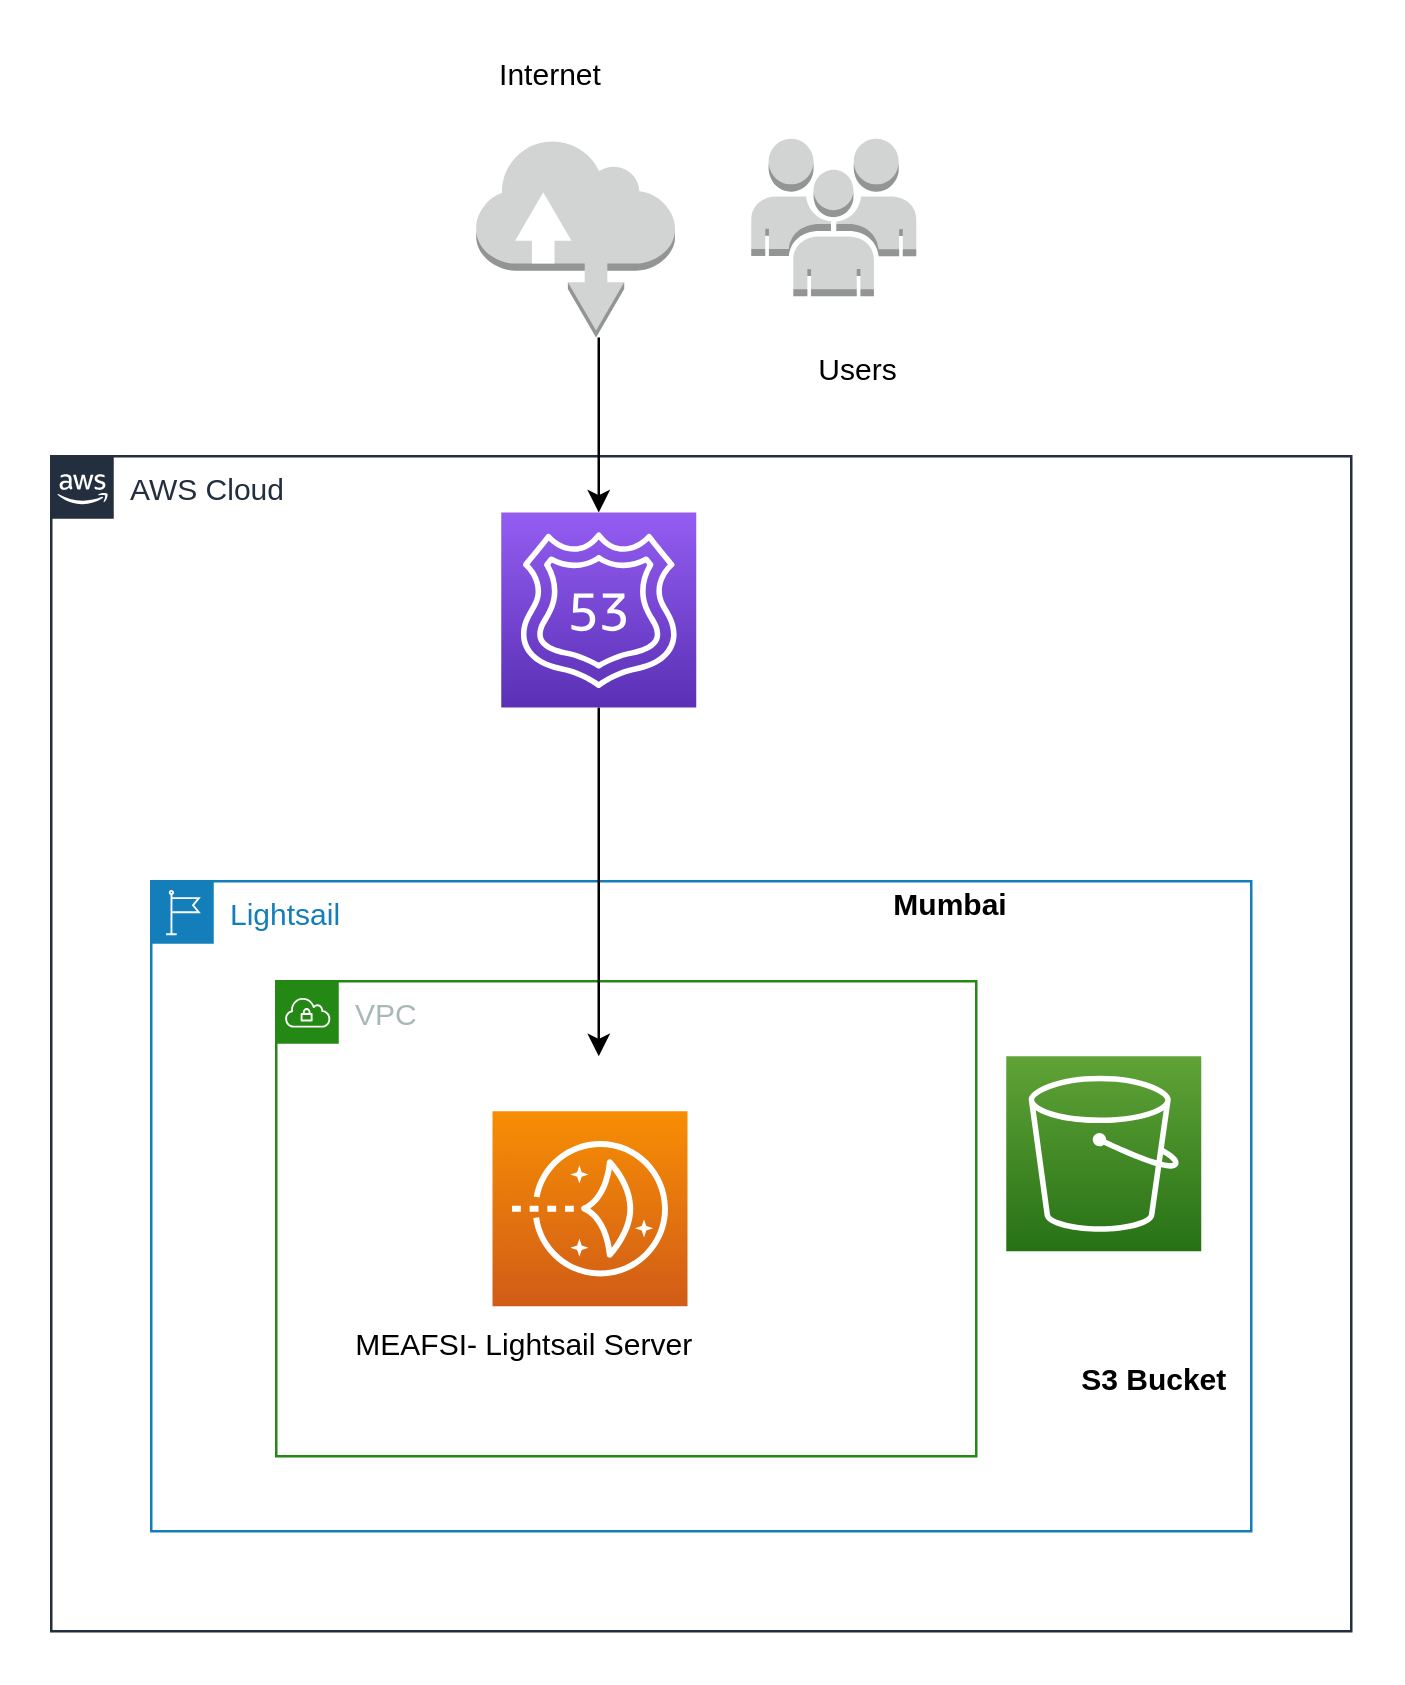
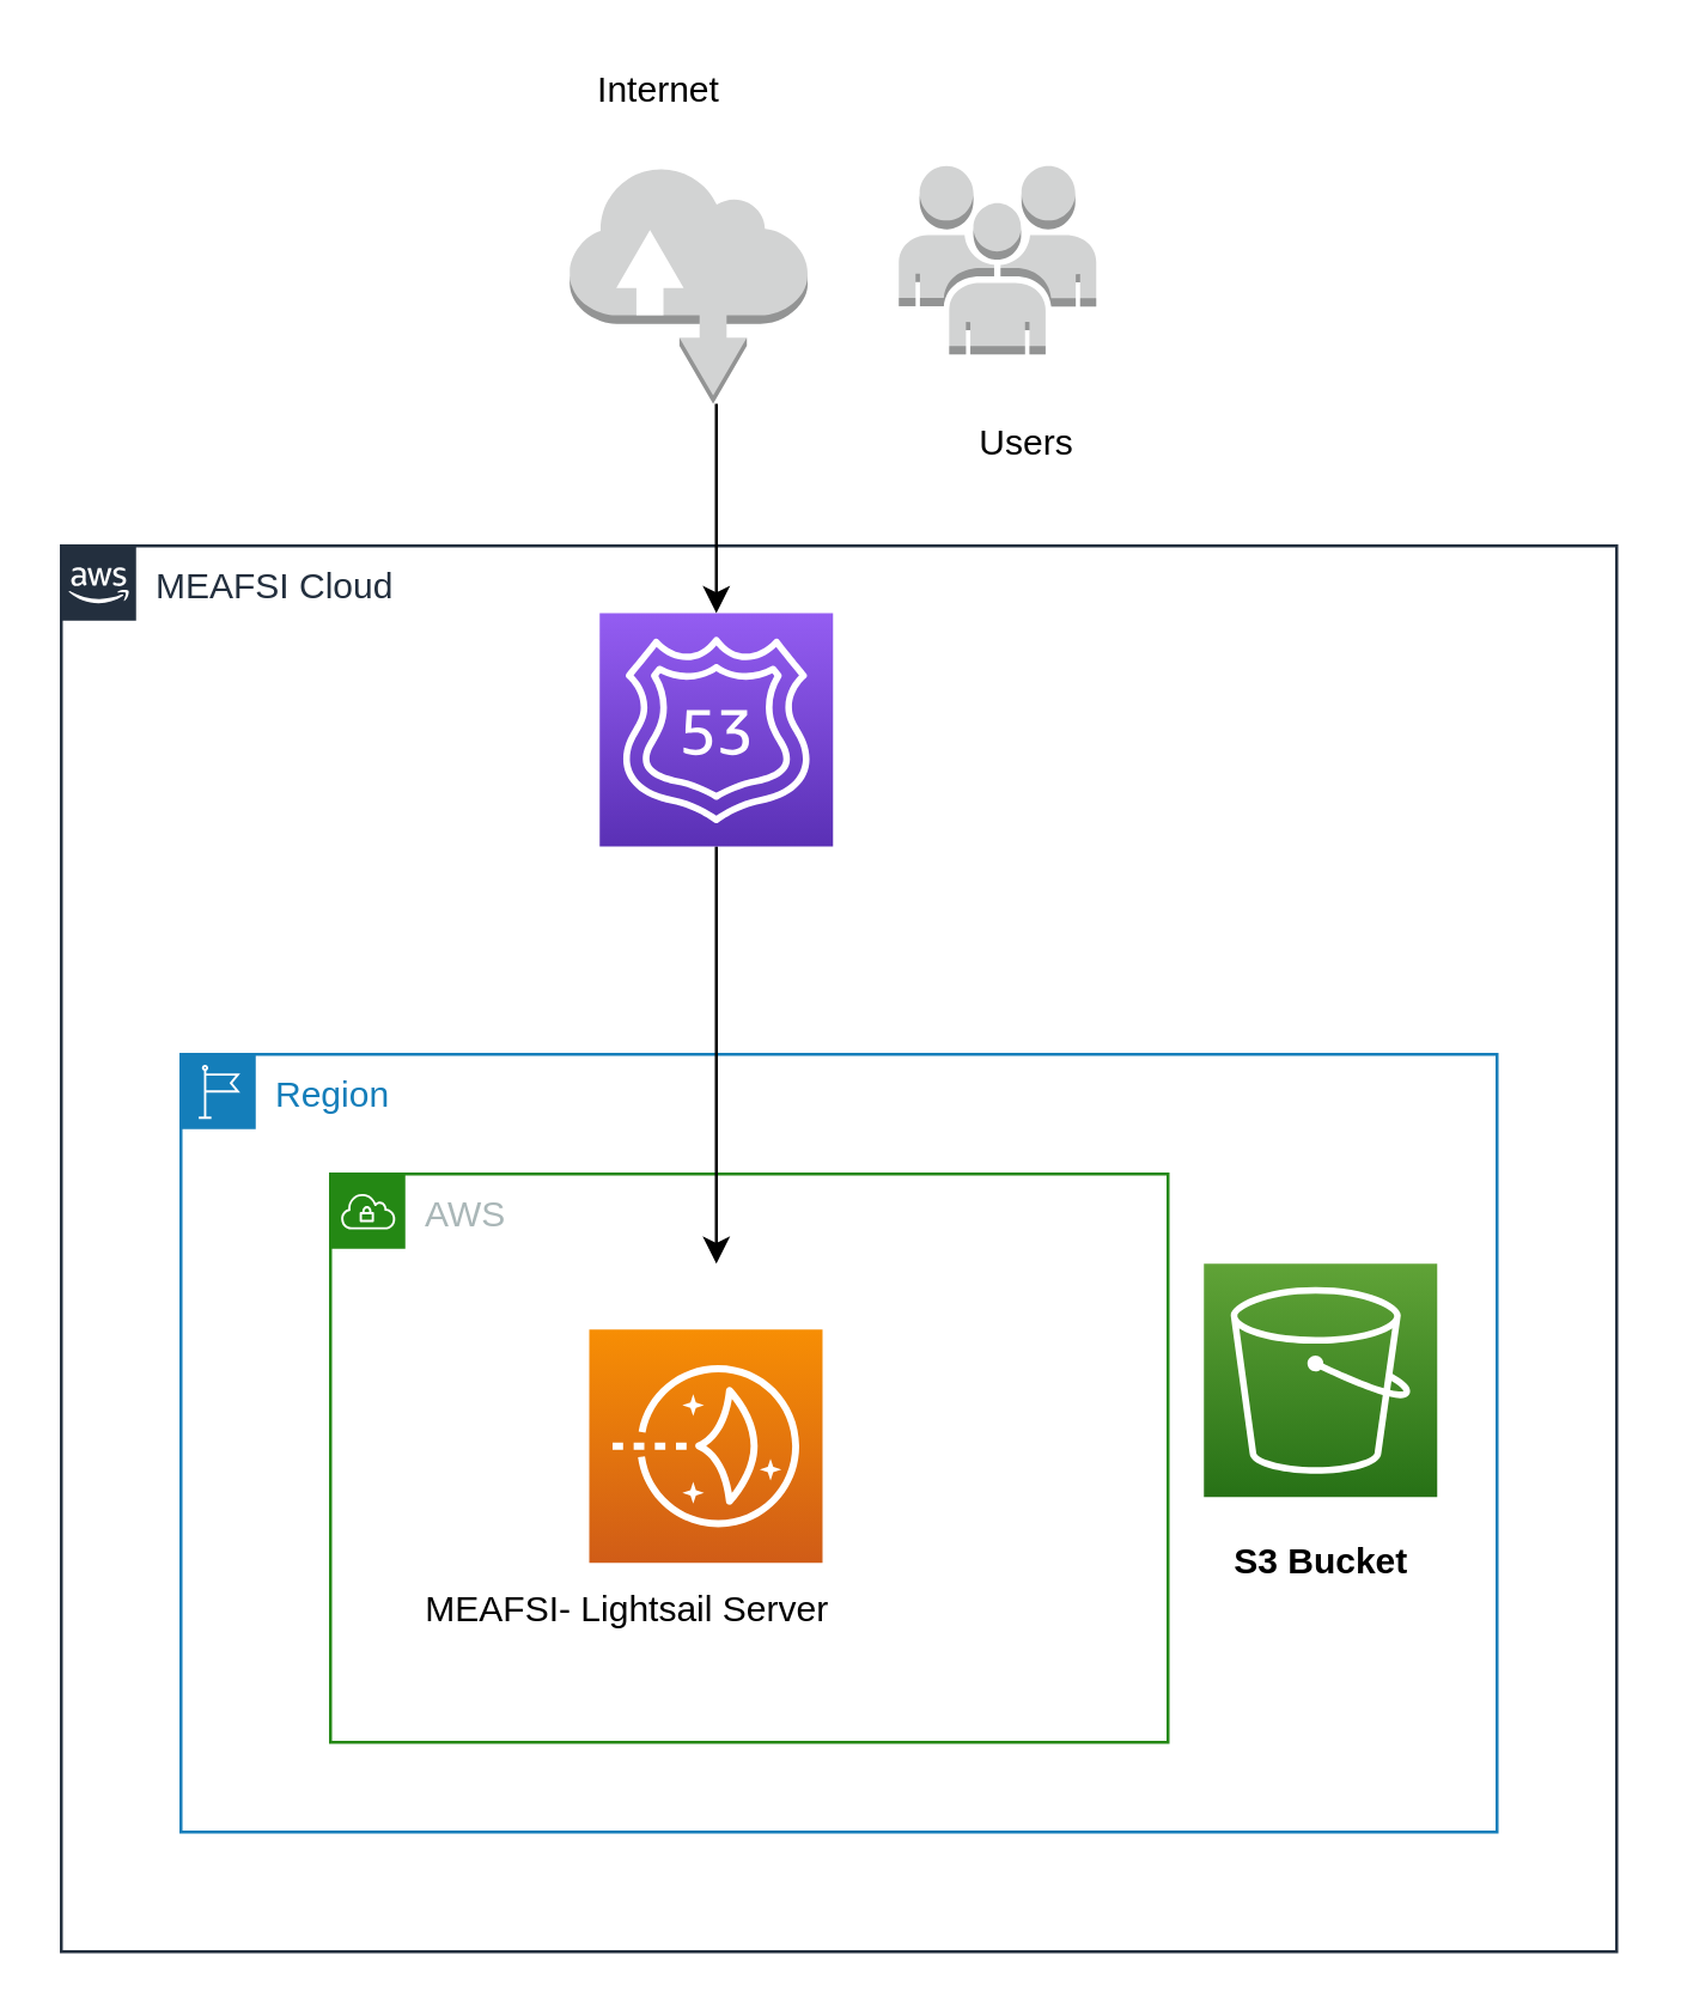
- <mxCell id="4" value="AWS Cloud" style="points=[[0,0],[0.25,0],[0.5,0],[0.75,0],[1,0],[1,0.25],[1,0.5],[1,0.75],[1,1],[0.75,1],[0.5,1],[0.25,1],[0,1],[0,0.75],[0,0.5],[0,0.25]];outlineConnect=0;gradientColor=none;html=1;whiteSpace=wrap;fontSize=12;fontStyle=0;shape=mxgraph.aws4.group;grIcon=mxgraph.aws4.group_aws_cloud_alt;strokeColor=#232F3E;fillColor=none;verticalAlign=top;align=left;spacingLeft=30;fontColor=#232F3E;dashed=0;" vertex="1" parent="1"><mxGeometry x="20" y="182" width="520" height="470" as="geometry" /></mxCell>
+ <mxCell id="4" value="MEAFSI Cloud" style="points=[[0,0],[0.25,0],[0.5,0],[0.75,0],[1,0],[1,0.25],[1,0.5],[1,0.75],[1,1],[0.75,1],[0.5,1],[0.25,1],[0,1],[0,0.75],[0,0.5],[0,0.25]];outlineConnect=0;gradientColor=none;html=1;whiteSpace=wrap;fontSize=12;fontStyle=0;shape=mxgraph.aws4.group;grIcon=mxgraph.aws4.group_aws_cloud_alt;strokeColor=#232F3E;fillColor=none;verticalAlign=top;align=left;spacingLeft=30;fontColor=#232F3E;dashed=0;" vertex="1" parent="1"><mxGeometry x="20" y="182" width="520" height="470" as="geometry" /></mxCell>
- <mxCell id="7" value="&lt;b&gt;Mumbai&lt;/b&gt;" style="text;html=1;strokeColor=none;fillColor=none;align=center;verticalAlign=middle;whiteSpace=wrap;rounded=0;" vertex="1" parent="1"><mxGeometry x="360" y="352" width="40" height="20" as="geometry" /></mxCell>
- <mxCell id="3" value="Lightsail" style="points=[[0,0],[0.25,0],[0.5,0],[0.75,0],[1,0],[1,0.25],[1,0.5],[1,0.75],[1,1],[0.75,1],[0.5,1],[0.25,1],[0,1],[0,0.75],[0,0.5],[0,0.25]];outlineConnect=0;gradientColor=none;html=1;whiteSpace=wrap;fontSize=12;fontStyle=0;shape=mxgraph.aws4.group;grIcon=mxgraph.aws4.group_region;strokeColor=#147EBA;fillColor=none;verticalAlign=top;align=left;spacingLeft=30;fontColor=#147EBA;dashed=0;" vertex="1" parent="1"><mxGeometry x="60" y="352" width="440" height="260" as="geometry" /></mxCell>
+ <mxCell id="3" value="Region" style="points=[[0,0],[0.25,0],[0.5,0],[0.75,0],[1,0],[1,0.25],[1,0.5],[1,0.75],[1,1],[0.75,1],[0.5,1],[0.25,1],[0,1],[0,0.75],[0,0.5],[0,0.25]];outlineConnect=0;gradientColor=none;html=1;whiteSpace=wrap;fontSize=12;fontStyle=0;shape=mxgraph.aws4.group;grIcon=mxgraph.aws4.group_region;strokeColor=#147EBA;fillColor=none;verticalAlign=top;align=left;spacingLeft=30;fontColor=#147EBA;dashed=0;" vertex="1" parent="1"><mxGeometry x="60" y="352" width="440" height="260" as="geometry" /></mxCell>
- <mxCell id="5" value="VPC" style="points=[[0,0],[0.25,0],[0.5,0],[0.75,0],[1,0],[1,0.25],[1,0.5],[1,0.75],[1,1],[0.75,1],[0.5,1],[0.25,1],[0,1],[0,0.75],[0,0.5],[0,0.25]];outlineConnect=0;gradientColor=none;html=1;whiteSpace=wrap;fontSize=12;fontStyle=0;shape=mxgraph.aws4.group;grIcon=mxgraph.aws4.group_vpc;strokeColor=#248814;fillColor=none;verticalAlign=top;align=left;spacingLeft=30;fontColor=#AAB7B8;dashed=0;" vertex="1" parent="1"><mxGeometry x="110" y="392" width="280" height="190" as="geometry" /></mxCell>
+ <mxCell id="5" value="AWS" style="points=[[0,0],[0.25,0],[0.5,0],[0.75,0],[1,0],[1,0.25],[1,0.5],[1,0.75],[1,1],[0.75,1],[0.5,1],[0.25,1],[0,1],[0,0.75],[0,0.5],[0,0.25]];outlineConnect=0;gradientColor=none;html=1;whiteSpace=wrap;fontSize=12;fontStyle=0;shape=mxgraph.aws4.group;grIcon=mxgraph.aws4.group_vpc;strokeColor=#248814;fillColor=none;verticalAlign=top;align=left;spacingLeft=30;fontColor=#AAB7B8;dashed=0;" vertex="1" parent="1"><mxGeometry x="110" y="392" width="280" height="190" as="geometry" /></mxCell>
- <mxCell id="16" value="&lt;b&gt;S3 Bucket&lt;/b&gt;" style="text;html=1;strokeColor=none;fillColor=none;align=center;verticalAlign=middle;whiteSpace=wrap;rounded=0;" vertex="1" parent="1"><mxGeometry x="426.5" y="542" width="69" height="20" as="geometry" /></mxCell>
+ <mxCell id="16" value="&lt;b&gt;S3 Bucket&lt;/b&gt;" style="text;html=1;strokeColor=none;fillColor=none;align=center;verticalAlign=middle;whiteSpace=wrap;rounded=0;" vertex="1" parent="1"><mxGeometry x="406.5" y="512" width="69" height="20" as="geometry" /></mxCell>
